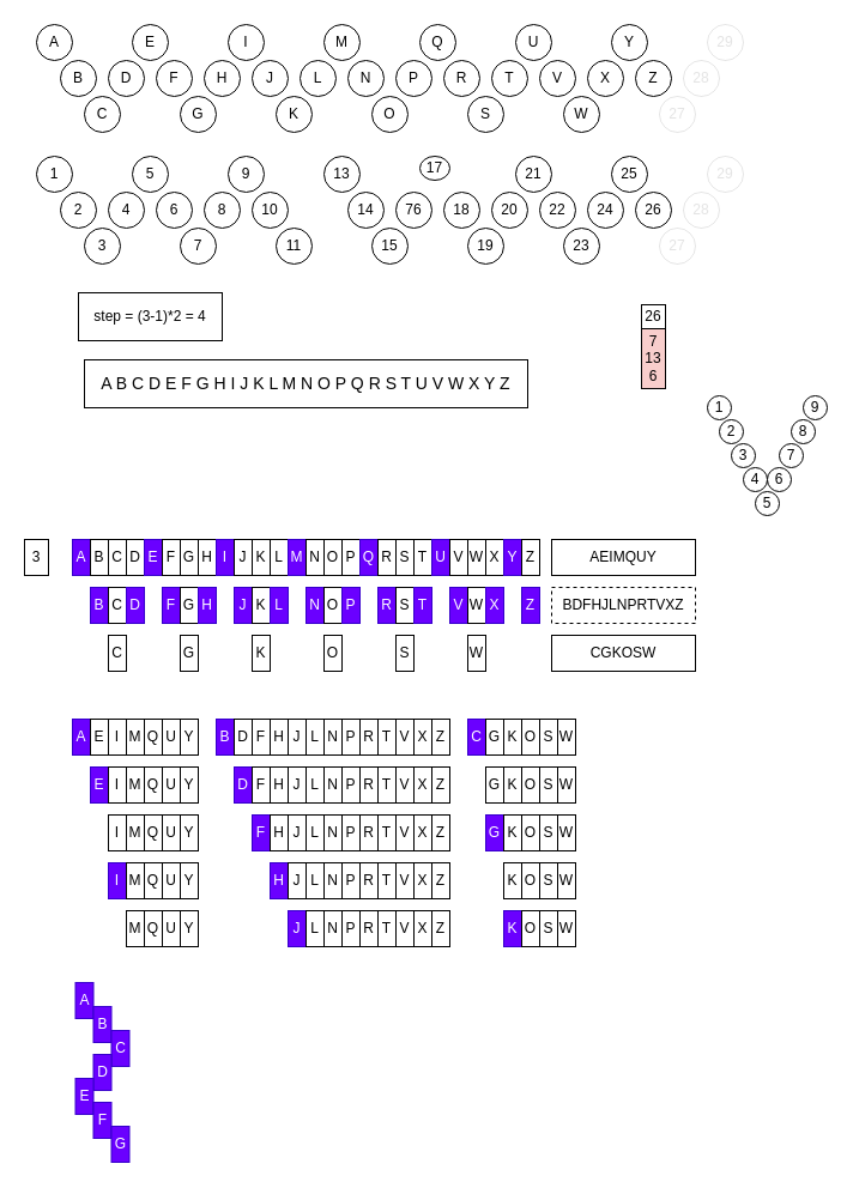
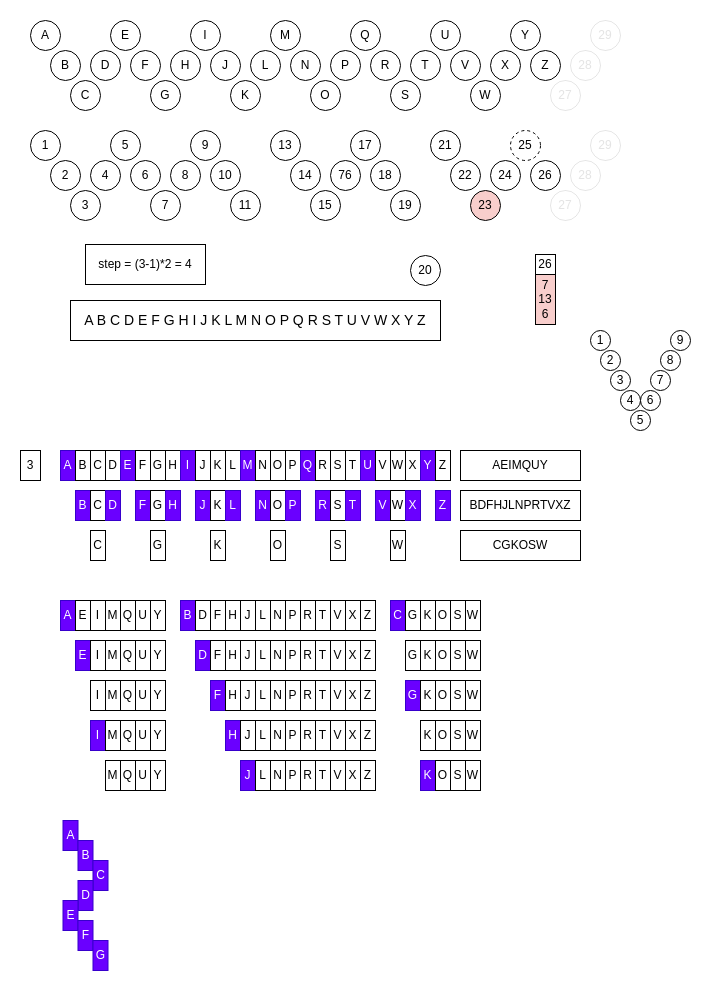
- <mxCell id="17" value="17" style="ellipse;whiteSpace=wrap;html=1;aspect=fixed;" parent="1" vertex="1"><mxGeometry x="350" y="130" width="25" height="20" as="geometry" /></mxCell>
+ <mxCell id="17" value="17" style="ellipse;whiteSpace=wrap;html=1;aspect=fixed;" parent="1" vertex="1"><mxGeometry x="350" y="130" width="30" height="30" as="geometry" /></mxCell>
- <mxCell id="25" value="25" style="ellipse;whiteSpace=wrap;html=1;aspect=fixed;" parent="1" vertex="1"><mxGeometry x="510" y="130" width="30" height="30" as="geometry" /></mxCell>
+ <mxCell id="25" value="25" style="ellipse;whiteSpace=wrap;html=1;aspect=fixed;dashed=1;" parent="1" vertex="1"><mxGeometry x="510" y="130" width="30" height="30" as="geometry" /></mxCell>
- <mxCell id="20" value="20" style="ellipse;whiteSpace=wrap;html=1;aspect=fixed;" parent="1" vertex="1"><mxGeometry x="410" y="160" width="30" height="30" as="geometry" /></mxCell>
+ <mxCell id="20" value="20" style="ellipse;whiteSpace=wrap;html=1;aspect=fixed;" parent="1" vertex="1"><mxGeometry x="410" y="255" width="30" height="30" as="geometry" /></mxCell>
- <mxCell id="23" value="23" style="ellipse;whiteSpace=wrap;html=1;aspect=fixed;" parent="1" vertex="1"><mxGeometry x="470" y="190" width="30" height="30" as="geometry" /></mxCell>
+ <mxCell id="23" value="23" style="ellipse;whiteSpace=wrap;html=1;aspect=fixed;fillColor=#f8cecc;" parent="1" vertex="1"><mxGeometry x="470" y="190" width="30" height="30" as="geometry" /></mxCell>
- <mxCell id="65" value="step = (3-1)*2 = 4" style="rounded=0;whiteSpace=wrap;html=1;" parent="1" vertex="1"><mxGeometry x="65" y="244" width="120" height="40" as="geometry" /></mxCell>
+ <mxCell id="65" value="step = (3-1)*2 = 4" style="rounded=0;whiteSpace=wrap;html=1;" parent="1" vertex="1"><mxGeometry x="85" y="244" width="120" height="40" as="geometry" /></mxCell>
- <mxCell id="64" value="BDFHJLNPRTVXZ" style="rounded=0;whiteSpace=wrap;html=1;dashed=1;" parent="1" vertex="1"><mxGeometry x="460" y="490" width="120" height="30" as="geometry" /></mxCell>
+ <mxCell id="64" value="BDFHJLNPRTVXZ" style="rounded=0;whiteSpace=wrap;html=1;" parent="1" vertex="1"><mxGeometry x="460" y="490" width="120" height="30" as="geometry" /></mxCell>
